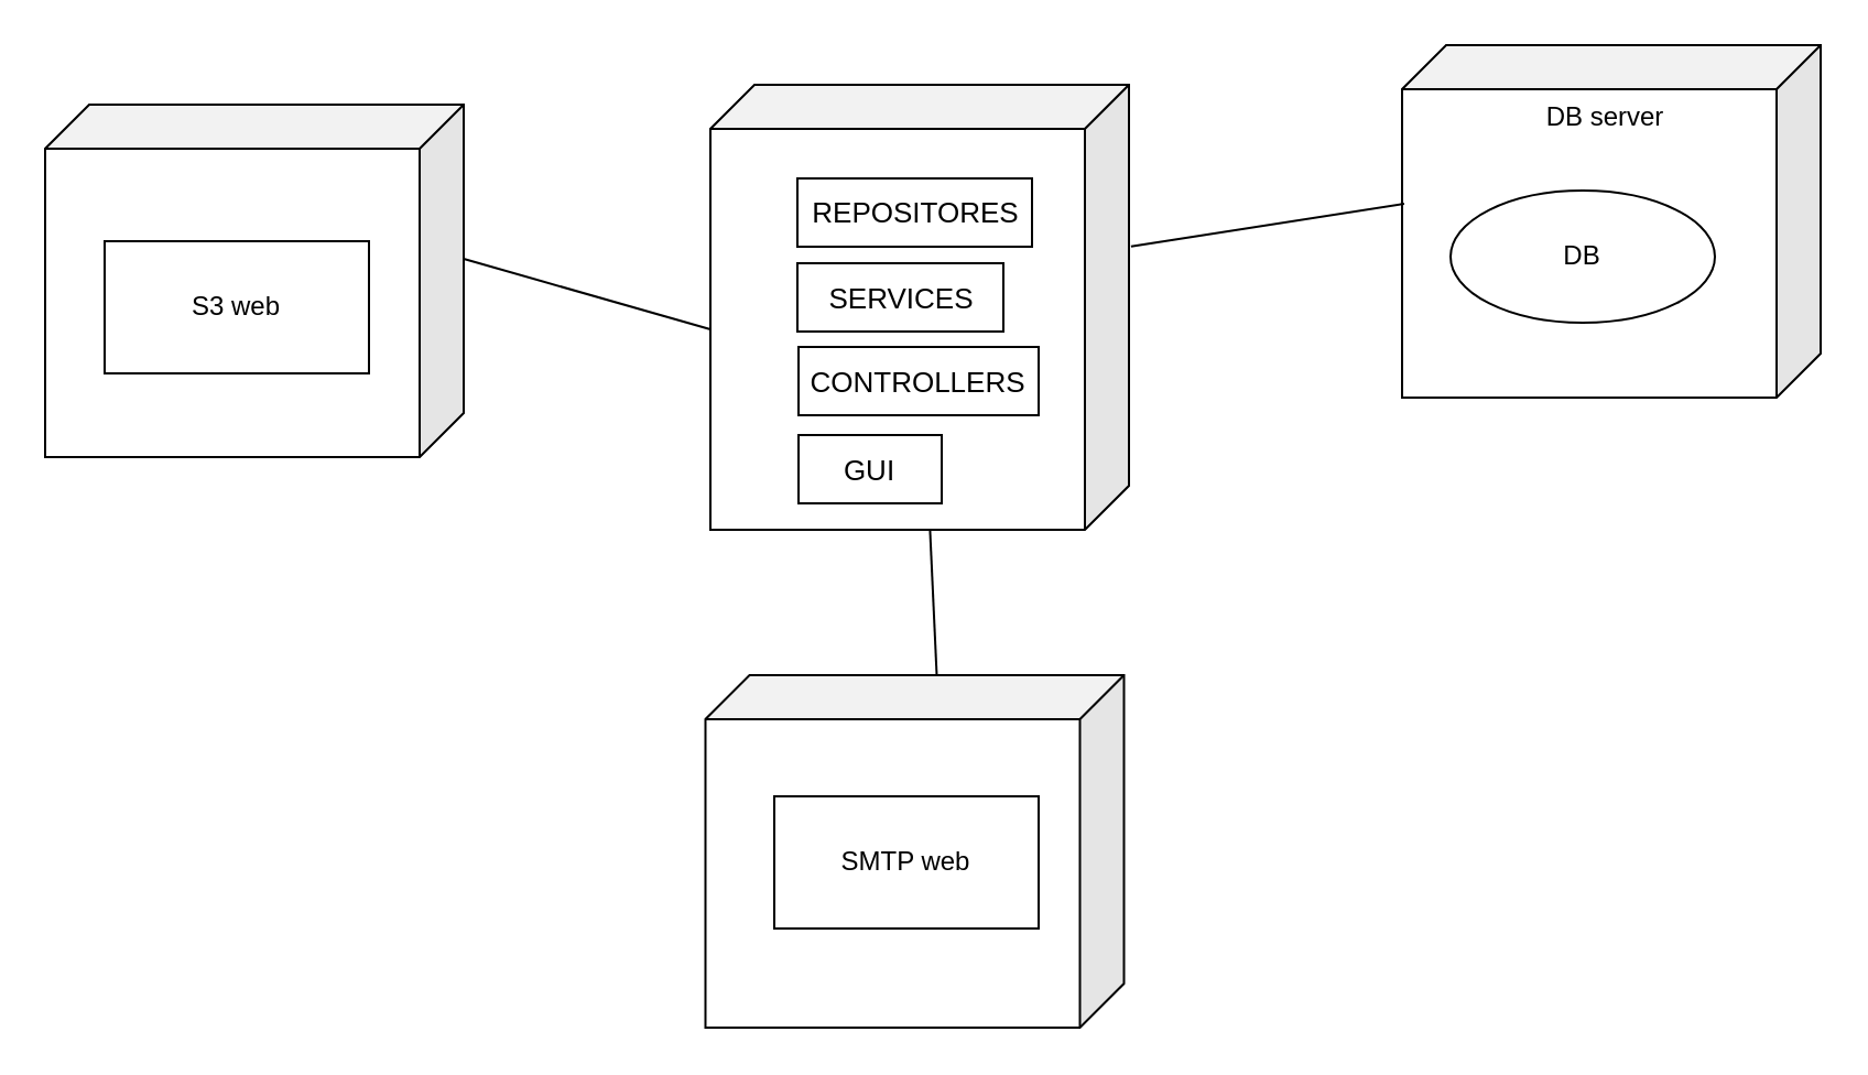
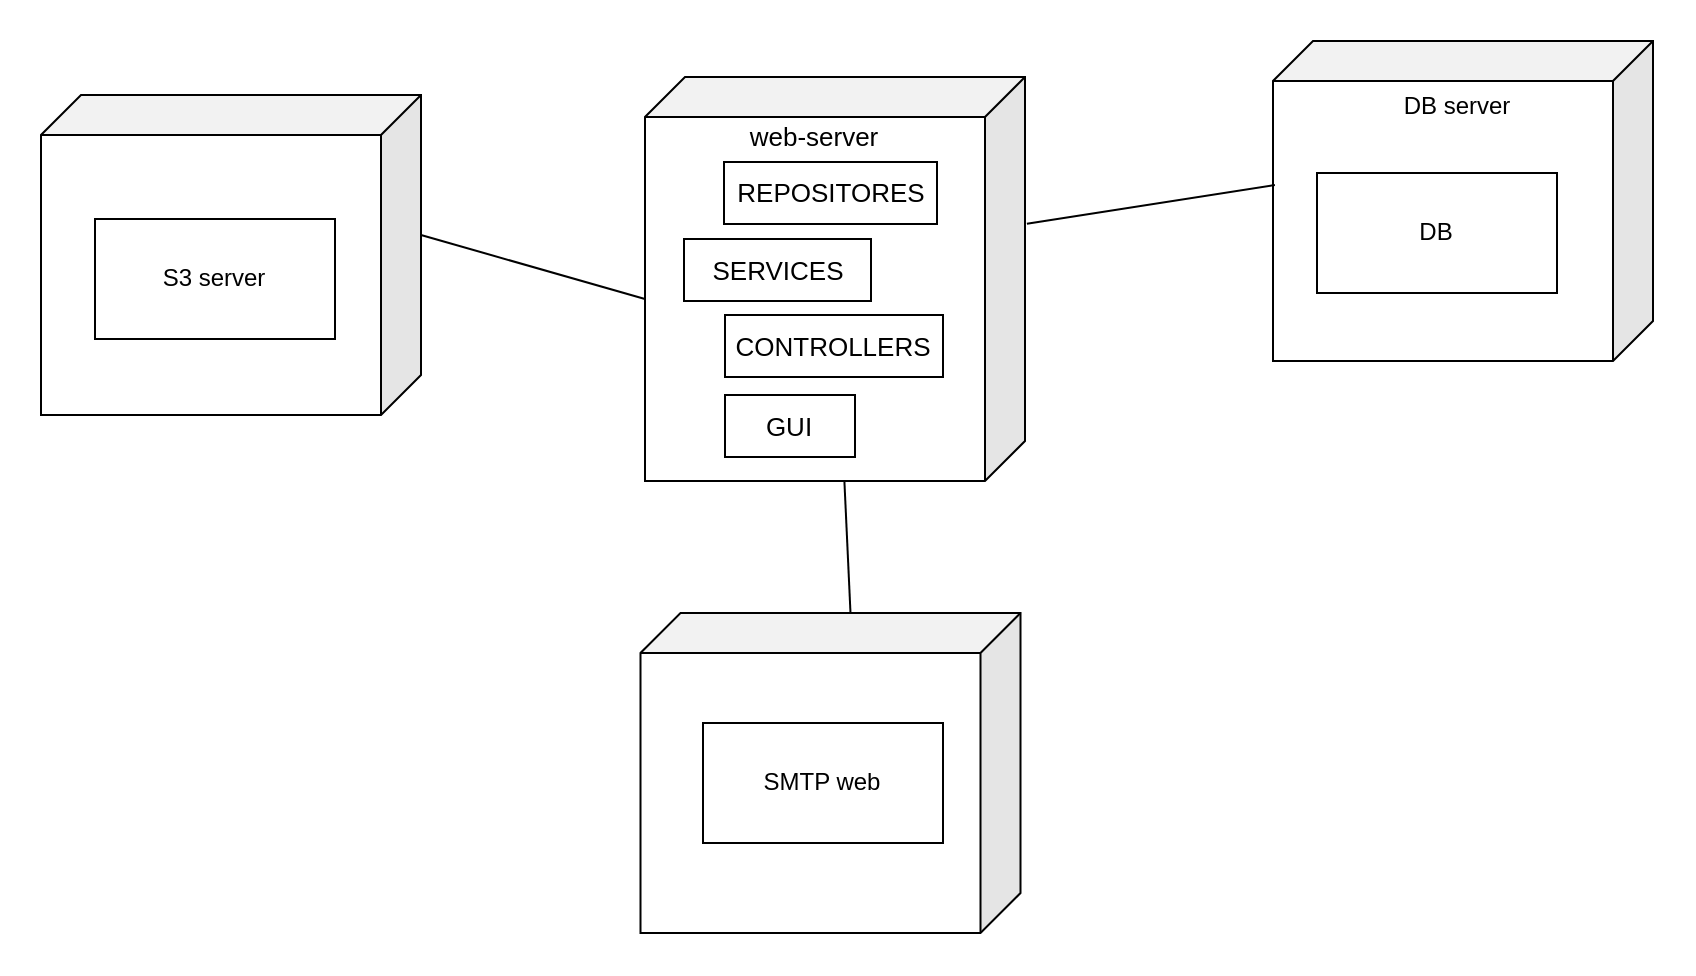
+ <mxCell id="6" value="web-server" style="text;html=1;strokeColor=none;fillColor=none;align=center;verticalAlign=middle;whiteSpace=wrap;rounded=0;shadow=0;sketch=0;fontSize=13;" parent="1" vertex="1"><mxGeometry x="362" y="54.5" width="90" height="26" as="geometry" /></mxCell>
- <mxCell id="10" value="DB" style="ellipse;whiteSpace=wrap;html=1;shadow=0;sketch=0;fontSize=12;gradientColor=none;" parent="1" vertex="1"><mxGeometry x="658" y="86" width="120" height="60" as="geometry" /></mxCell>
+ <mxCell id="10" value="DB" style="rounded=0;whiteSpace=wrap;html=1;shadow=0;sketch=0;fontSize=12;gradientColor=none;" parent="1" vertex="1"><mxGeometry x="658" y="86" width="120" height="60" as="geometry" /></mxCell>
- <mxCell id="8" value="SERVICES" style="rounded=0;whiteSpace=wrap;html=1;shadow=0;sketch=0;fontSize=13;gradientColor=none;" parent="1" vertex="1"><mxGeometry x="361.5" y="119" width="93.5" height="31" as="geometry" /></mxCell>
+ <mxCell id="8" value="SERVICES" style="rounded=0;whiteSpace=wrap;html=1;shadow=0;sketch=0;fontSize=13;gradientColor=none;" parent="1" vertex="1"><mxGeometry x="341.5" y="119" width="93.5" height="31" as="geometry" /></mxCell>
- <mxCell id="14" value="S3 web" style="rounded=0;whiteSpace=wrap;html=1;shadow=0;sketch=0;fontSize=12;gradientColor=none;" vertex="1" parent="1"><mxGeometry x="47" y="109" width="120" height="60" as="geometry" /></mxCell>
+ <mxCell id="14" value="S3 server" style="rounded=0;whiteSpace=wrap;html=1;shadow=0;sketch=0;fontSize=12;gradientColor=none;" vertex="1" parent="1"><mxGeometry x="47" y="109" width="120" height="60" as="geometry" /></mxCell>
